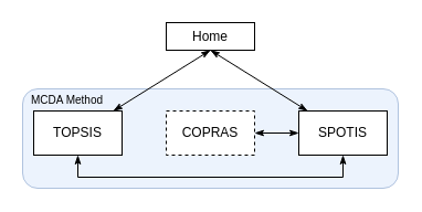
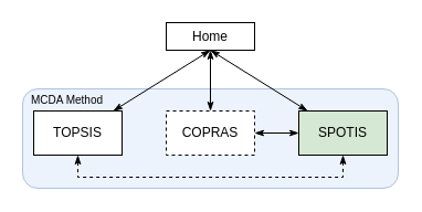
+ <mxCell id="6" style="edgeStyle=orthogonalEdgeStyle;rounded=0;orthogonalLoop=1;jettySize=auto;html=1;startArrow=classicThin;startFill=1;entryX=0.5;entryY=1;entryDx=0;entryDy=0;endArrow=classicThin;endFill=1;" edge="1" parent="1" source="8" target="3"><mxGeometry relative="1" as="geometry"><mxPoint x="190" y="60" as="targetPoint" /></mxGeometry></mxCell>
- <mxCell id="11" value="SPOTIS" style="rounded=0;whiteSpace=wrap;html=1;" vertex="1" parent="1"><mxGeometry x="270" y="100" width="80" height="40" as="geometry" /></mxCell>
+ <mxCell id="11" value="SPOTIS" style="rounded=0;whiteSpace=wrap;html=1;fillColor=#d5e8d4;" vertex="1" parent="1"><mxGeometry x="270" y="100" width="80" height="40" as="geometry" /></mxCell>
- <mxCell id="10" style="edgeStyle=orthogonalEdgeStyle;rounded=0;orthogonalLoop=1;jettySize=auto;html=1;entryX=0.5;entryY=1;entryDx=0;entryDy=0;startArrow=classicThin;startFill=1;endArrow=classicThin;endFill=1;" edge="1" parent="1" source="11" target="5"><mxGeometry relative="1" as="geometry"><Array as="points"><mxPoint x="310" y="160" /><mxPoint x="70" y="160" /></Array></mxGeometry></mxCell>
+ <mxCell id="10" style="edgeStyle=orthogonalEdgeStyle;rounded=0;orthogonalLoop=1;jettySize=auto;html=1;entryX=0.5;entryY=1;entryDx=0;entryDy=0;startArrow=classicThin;startFill=1;endArrow=classicThin;endFill=1;dashed=1;" edge="1" parent="1" source="11" target="5"><mxGeometry relative="1" as="geometry"><Array as="points"><mxPoint x="310" y="160" /><mxPoint x="70" y="160" /></Array></mxGeometry></mxCell>
